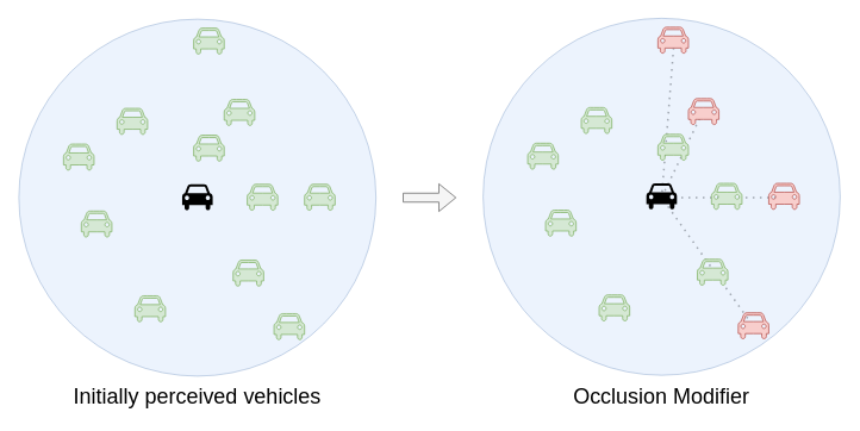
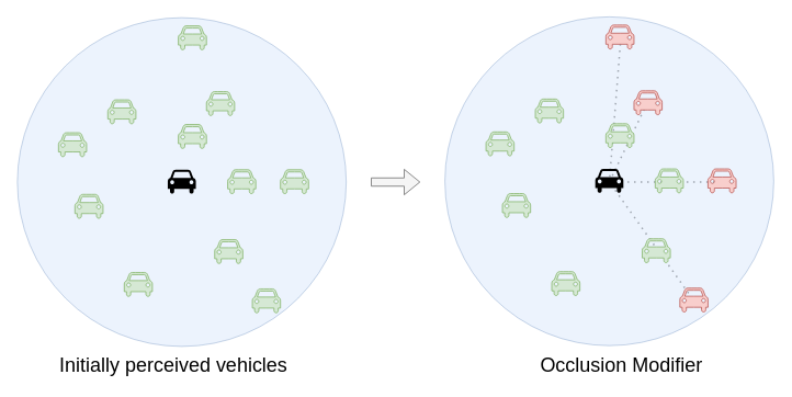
- <mxCell id="33" value="&lt;font style=&quot;font-size: 24px;&quot;&gt;Initially perceived vehicles&lt;/font&gt;" style="text;html=1;strokeColor=none;fillColor=none;align=center;verticalAlign=bottom;whiteSpace=wrap;rounded=0;fontSize=24;" parent="1" vertex="1"><mxGeometry x="60" y="431" width="320" height="30" as="geometry" /></mxCell>
+ <mxCell id="33" value="&lt;font style=&quot;font-size: 24px;&quot;&gt;Initially perceived vehicles&lt;/font&gt;" style="text;html=1;strokeColor=none;fillColor=none;align=center;verticalAlign=bottom;whiteSpace=wrap;rounded=0;fontSize=24;" parent="1" vertex="1"><mxGeometry x="50" y="431" width="320" height="30" as="geometry" /></mxCell>
- <mxCell id="34" value="&lt;font style=&quot;font-size: 24px;&quot;&gt;Occlusion Modifier&lt;/font&gt;" style="text;html=1;strokeColor=none;fillColor=none;align=center;verticalAlign=bottom;whiteSpace=wrap;rounded=0;fontSize=24;" parent="1" vertex="1"><mxGeometry x="580" y="431" width="320" height="30" as="geometry" /></mxCell>
+ <mxCell id="34" value="&lt;font style=&quot;font-size: 24px;&quot;&gt;Occlusion Modifier&lt;/font&gt;" style="text;html=1;strokeColor=none;fillColor=none;align=center;verticalAlign=bottom;whiteSpace=wrap;rounded=0;fontSize=24;" parent="1" vertex="1"><mxGeometry x="595" y="431" width="320" height="30" as="geometry" /></mxCell>
